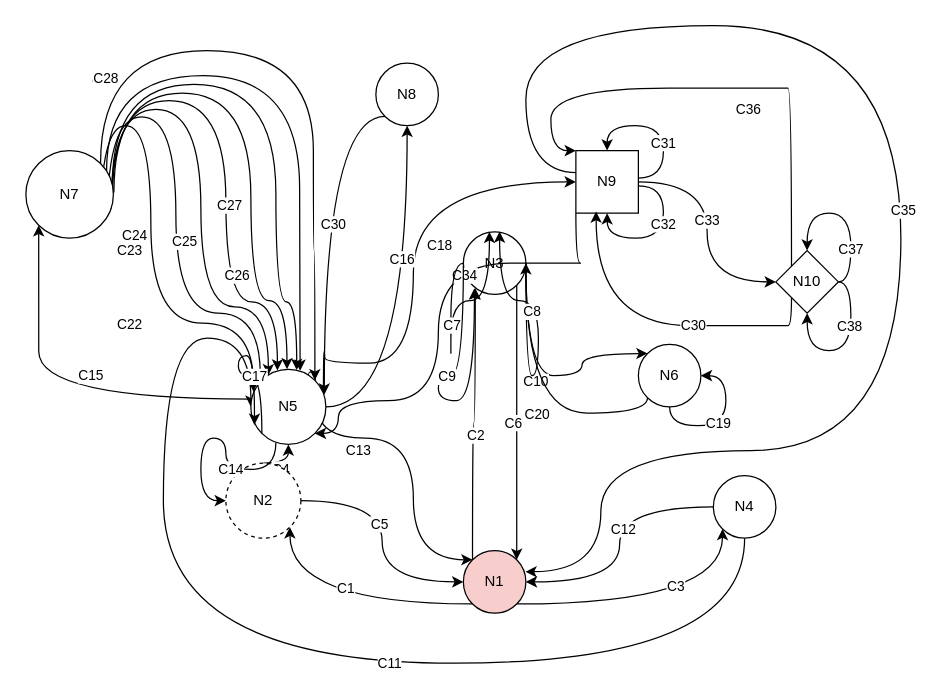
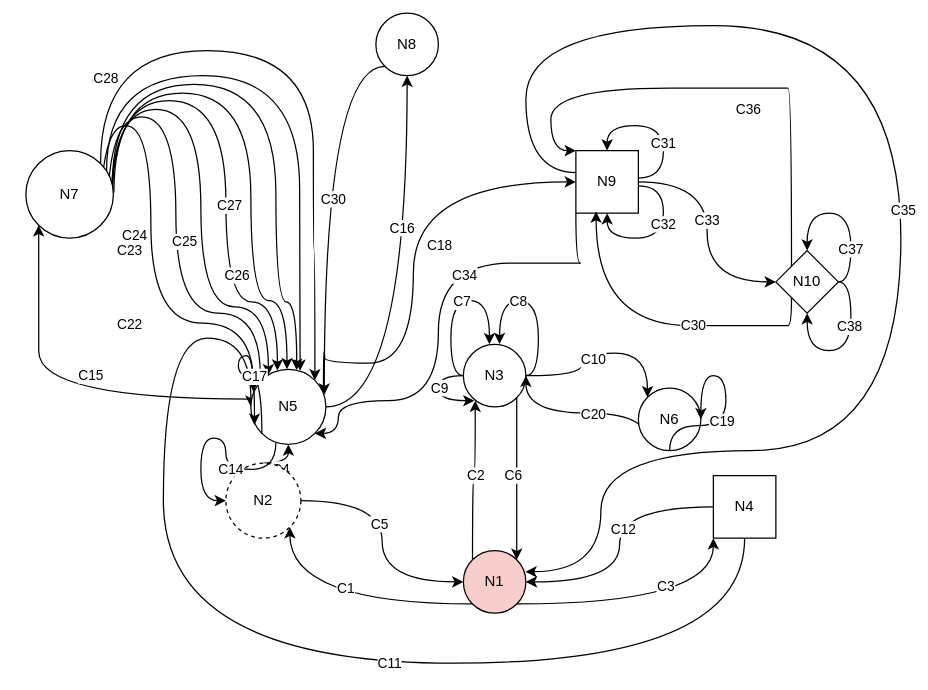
- <mxCell id="56" value="&lt;div&gt;N8&lt;/div&gt;" style="ellipse;whiteSpace=wrap;html=1;aspect=fixed;" parent="1" vertex="1"><mxGeometry x="300" y="50" width="50" height="50" as="geometry" /></mxCell>
+ <mxCell id="56" value="&lt;div&gt;N8&lt;/div&gt;" style="ellipse;whiteSpace=wrap;html=1;aspect=fixed;" parent="1" vertex="1"><mxGeometry x="300" y="10" width="50" height="50" as="geometry" /></mxCell>
- <mxCell id="17" value="&lt;div&gt;N3&lt;/div&gt;" style="ellipse;whiteSpace=wrap;html=1;aspect=fixed;" parent="1" vertex="1"><mxGeometry x="370" y="185" width="50" height="50" as="geometry" /></mxCell>
+ <mxCell id="17" value="&lt;div&gt;N3&lt;/div&gt;" style="ellipse;whiteSpace=wrap;html=1;aspect=fixed;" parent="1" vertex="1"><mxGeometry x="370" y="275" width="50" height="50" as="geometry" /></mxCell>
- <mxCell id="36" value="N6" style="ellipse;whiteSpace=wrap;html=1;aspect=fixed;" parent="1" vertex="1"><mxGeometry x="510" y="275" width="50" height="50" as="geometry" /></mxCell>
+ <mxCell id="36" value="N6" style="ellipse;whiteSpace=wrap;html=1;aspect=fixed;" parent="1" vertex="1"><mxGeometry x="510" y="310" width="50" height="50" as="geometry" /></mxCell>
- <mxCell id="23" style="edgeStyle=orthogonalEdgeStyle;rounded=0;orthogonalLoop=1;jettySize=auto;html=1;exitX=0.71;exitY=0.947;exitDx=0;exitDy=0;entryX=0;entryY=0;entryDx=0;entryDy=0;curved=1;exitPerimeter=0;" parent="1" source="33" target="8" edge="1"><mxGeometry relative="1" as="geometry"><Array as="points"><mxPoint x="253" y="297" /><mxPoint x="253" y="350" /><mxPoint x="330" y="350" /><mxPoint x="330" y="447" /></Array></mxGeometry></mxCell>
- <mxCell id="24" value="C13" style="edgeLabel;html=1;align=center;verticalAlign=middle;resizable=0;points=[];fontSize=11;fontFamily=Helvetica;fontColor=default;" parent="23" vertex="1" connectable="0"><mxGeometry x="-0.111" y="-9" relative="1" as="geometry"><mxPoint as="offset" /></mxGeometry></mxCell>
- <mxCell id="22" value="&lt;div&gt;N4&lt;/div&gt;" style="ellipse;whiteSpace=wrap;html=1;aspect=fixed;" parent="1" vertex="1"><mxGeometry x="570" y="380" width="50" height="50" as="geometry" /></mxCell>
+ <mxCell id="22" value="&lt;div&gt;N4&lt;/div&gt;" style="whiteSpace=wrap;html=1;aspect=fixed;rounded=0;" parent="1" vertex="1"><mxGeometry x="570" y="380" width="50" height="50" as="geometry" /></mxCell>
